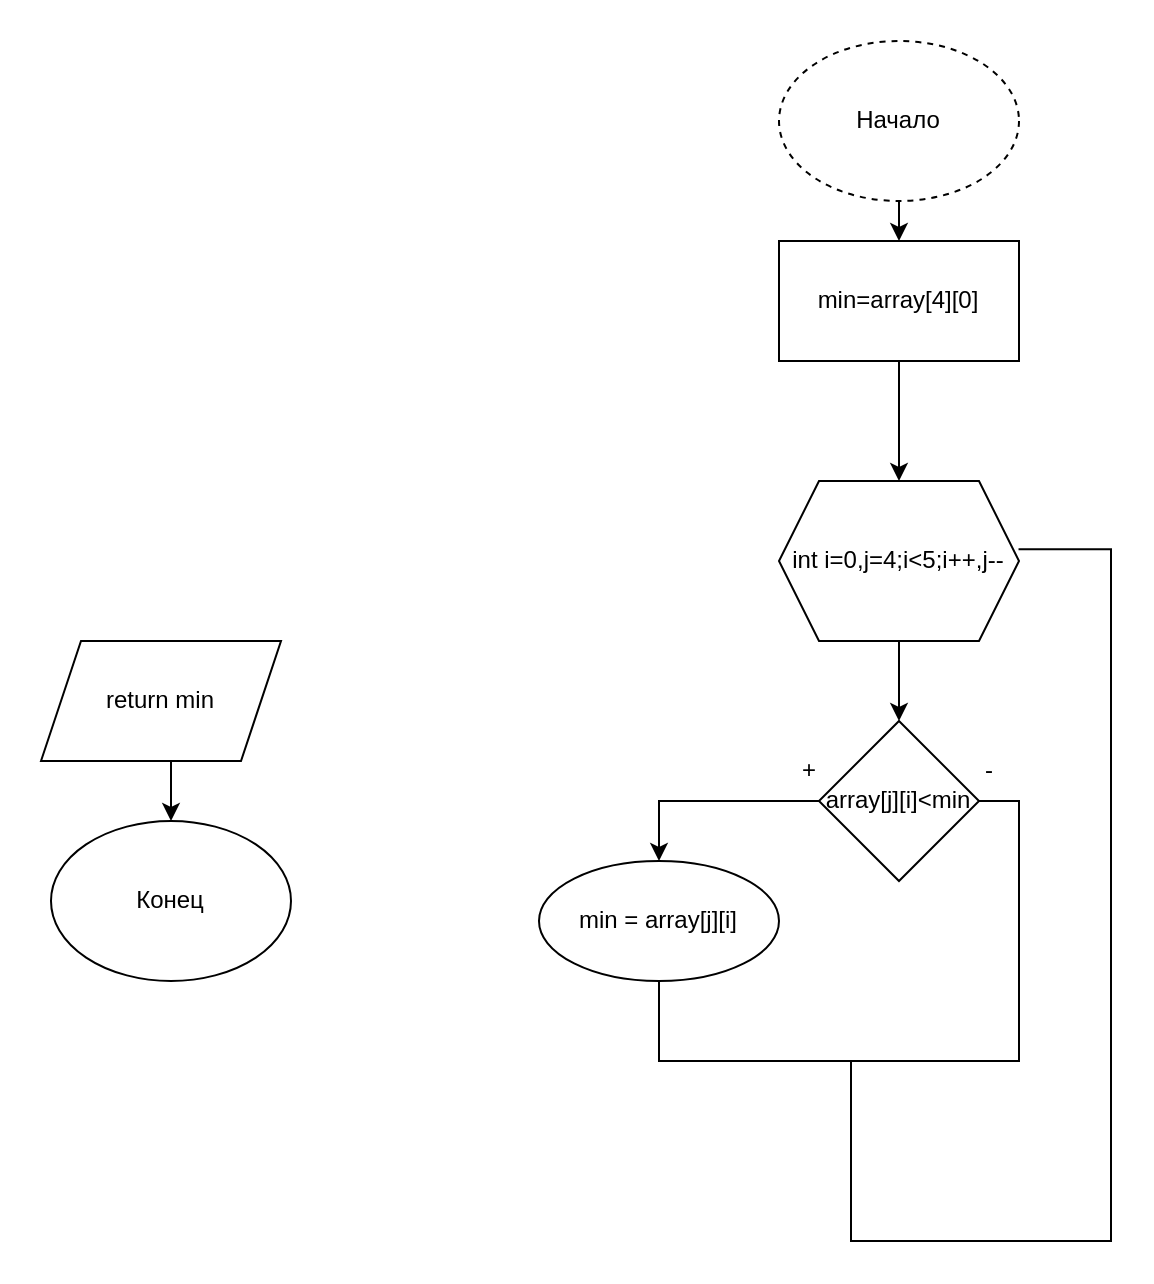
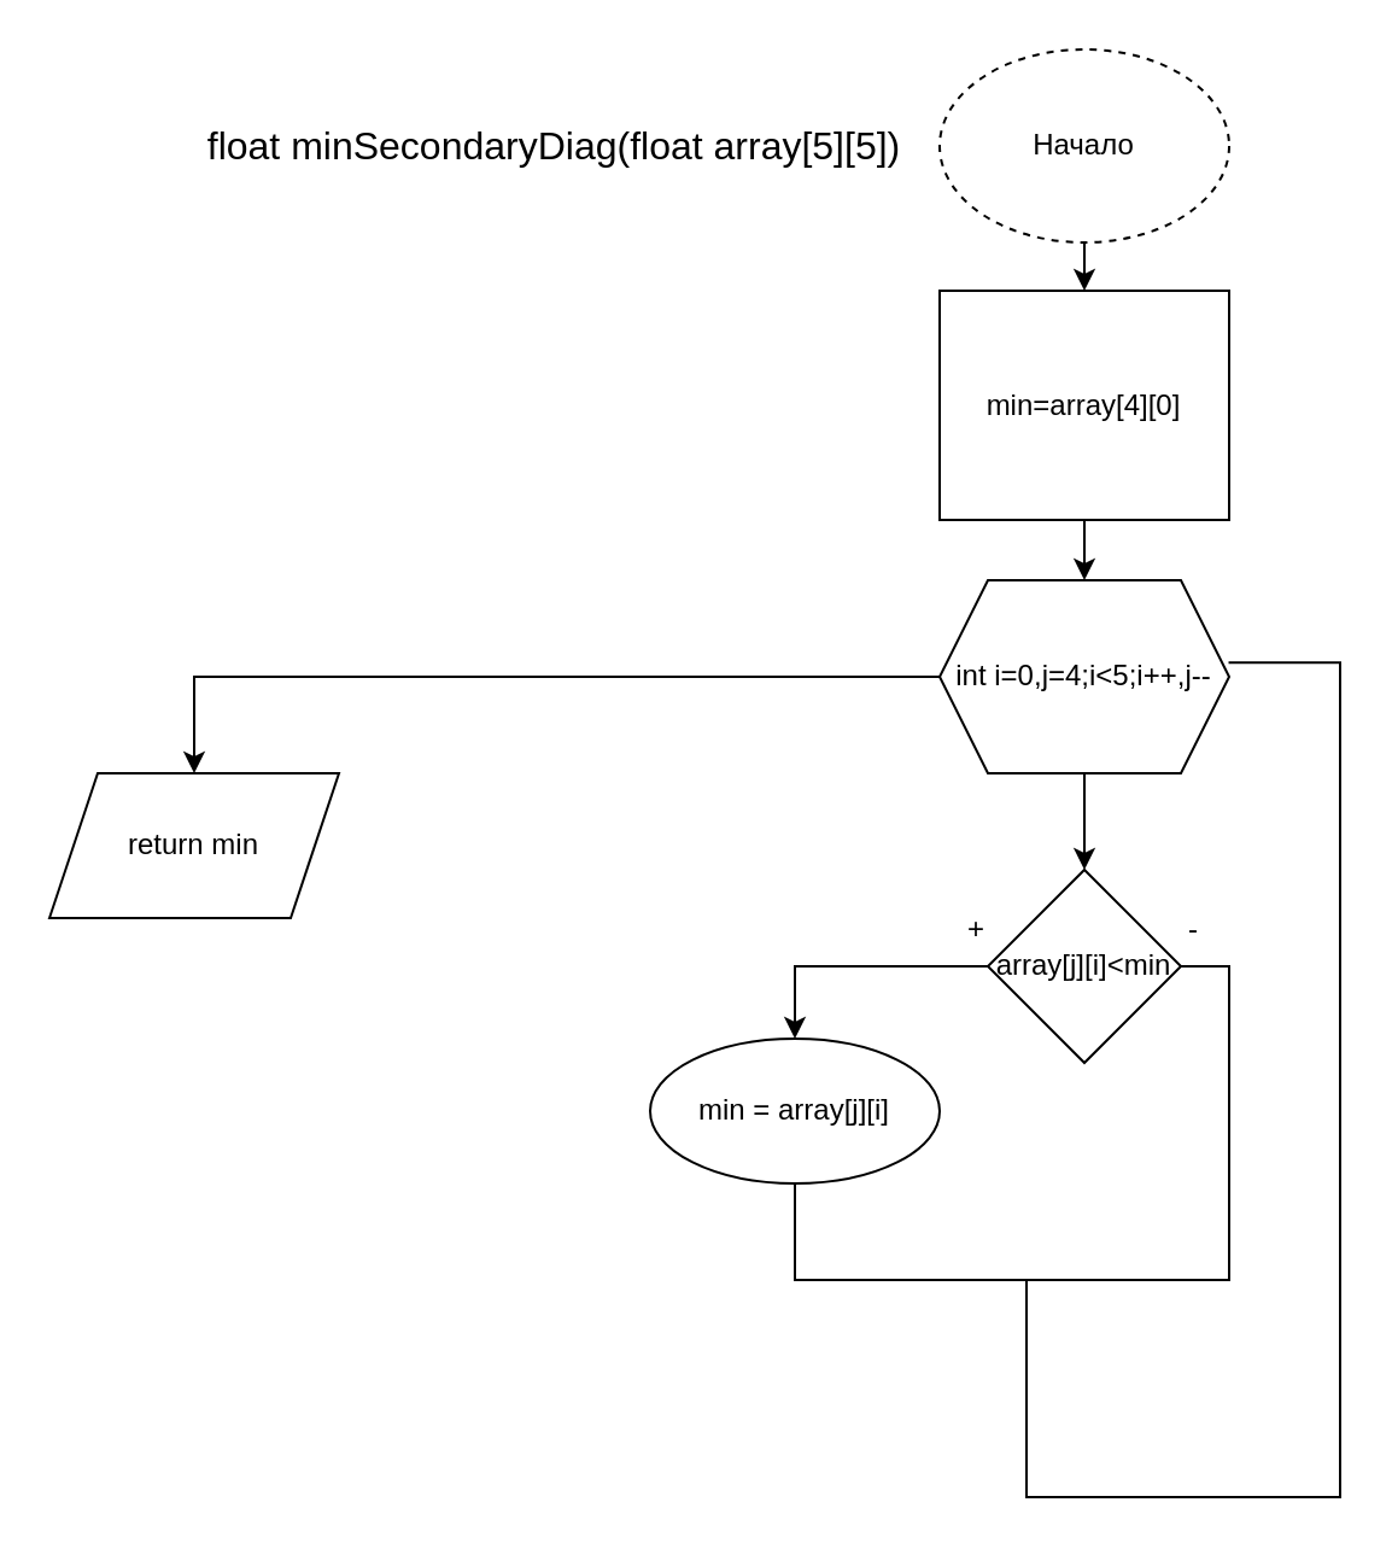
+ <mxCell id="19" value="float minSecondaryDiag(float array[5][5])" style="text;html=1;align=center;verticalAlign=middle;resizable=0;points=[];autosize=1;strokeColor=none;fillColor=none;fontSize=16;" parent="1" vertex="1"><mxGeometry x="74" y="45" width="310" height="30" as="geometry" /></mxCell>
- <mxCell id="5" value="min=array[4][0]" style="rounded=0;whiteSpace=wrap;html=1;" parent="1" vertex="1"><mxGeometry x="389" y="120" width="120" height="60" as="geometry" /></mxCell>
+ <mxCell id="5" value="min=array[4][0]" style="rounded=0;whiteSpace=wrap;html=1;" parent="1" vertex="1"><mxGeometry x="389" y="120" width="120" height="95" as="geometry" /></mxCell>
+ <mxCell id="7" style="edgeStyle=orthogonalEdgeStyle;rounded=0;orthogonalLoop=1;jettySize=auto;html=1;exitX=0;exitY=0.5;exitDx=0;exitDy=0;entryX=0.5;entryY=0;entryDx=0;entryDy=0;strokeColor=default;endArrow=classic;endFill=1;" parent="1" source="8" target="17" edge="1"><mxGeometry relative="1" as="geometry" /></mxCell>
- <mxCell id="16" style="edgeStyle=orthogonalEdgeStyle;rounded=0;orthogonalLoop=1;jettySize=auto;html=1;exitX=0.5;exitY=1;exitDx=0;exitDy=0;entryX=0.5;entryY=0;entryDx=0;entryDy=0;strokeColor=default;endArrow=classic;endFill=1;" parent="1" source="17" target="18" edge="1"><mxGeometry relative="1" as="geometry" /></mxCell>
- <mxCell id="18" value="&lt;div&gt;Конец&lt;/div&gt;" style="ellipse;whiteSpace=wrap;html=1;" parent="1" vertex="1"><mxGeometry x="25" y="410" width="120" height="80" as="geometry" /></mxCell>
